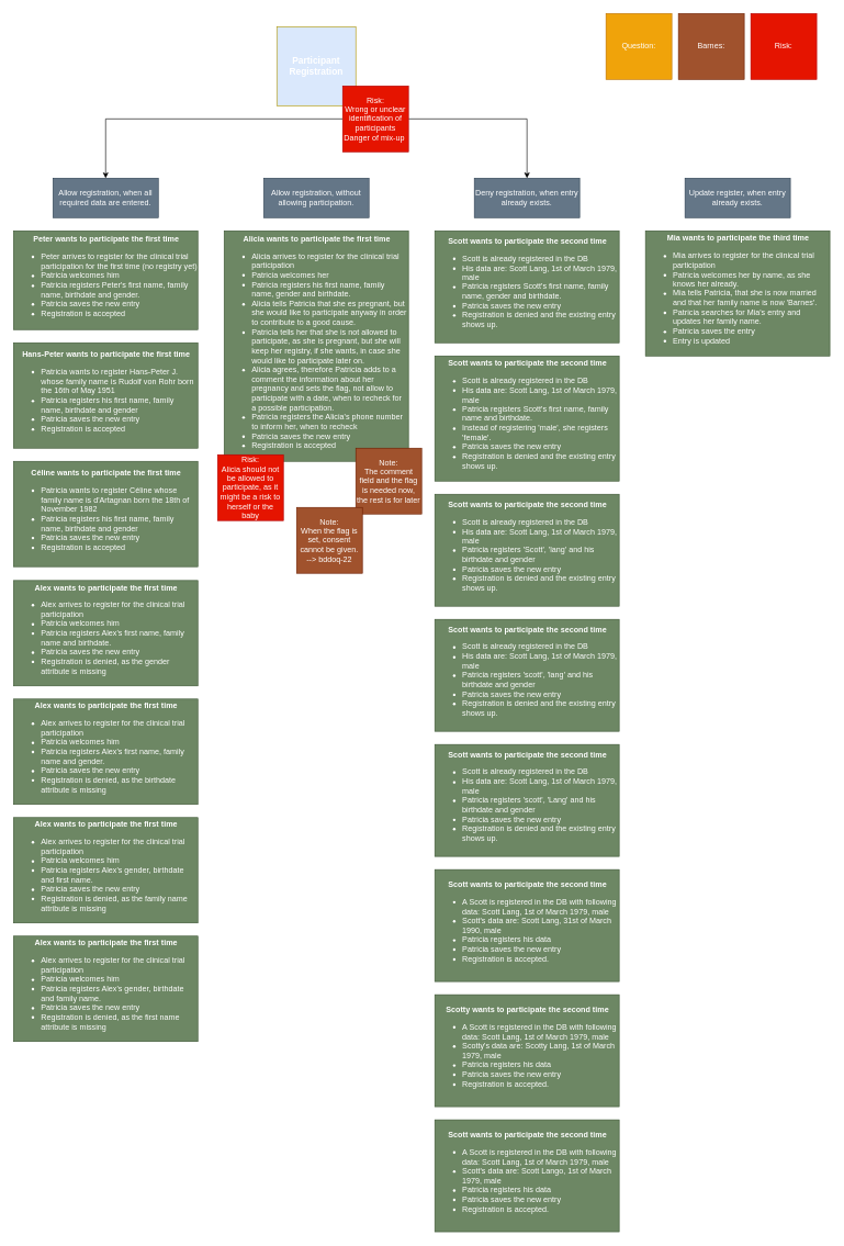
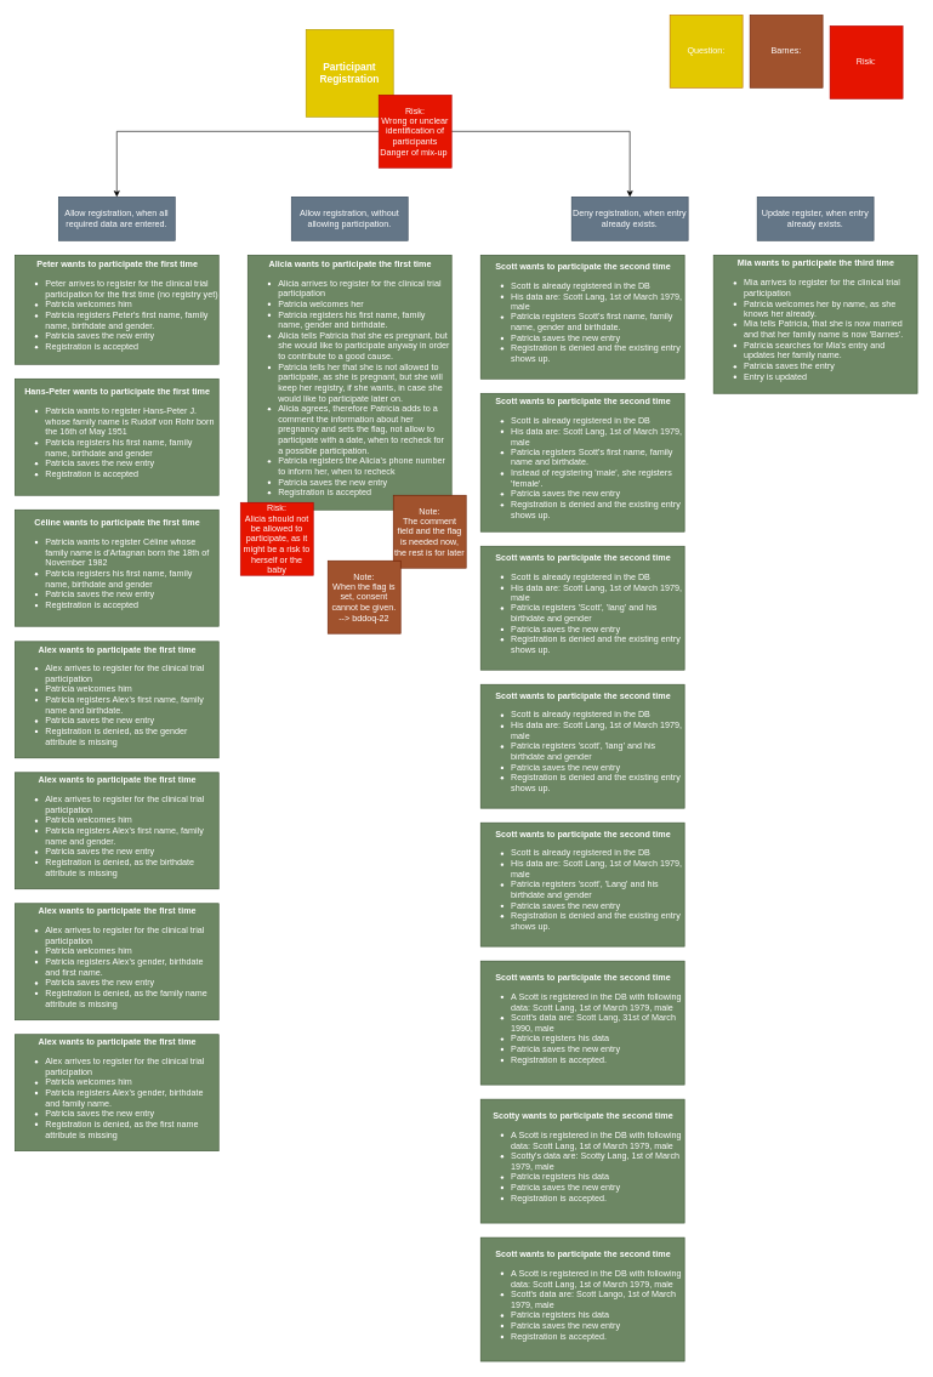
- <mxCell id="19" value="Question:" style="whiteSpace=wrap;html=1;aspect=fixed;fillColor=#f0a30a;strokeColor=#BD7000;fontColor=#ffffff;" parent="1" vertex="1"><mxGeometry x="920" y="20" width="100" height="100" as="geometry" /></mxCell>
+ <mxCell id="19" value="Question:" style="whiteSpace=wrap;html=1;aspect=fixed;fillColor=#e3c800;strokeColor=#BD7000;fontColor=#ffffff;" parent="1" vertex="1"><mxGeometry x="920" y="20" width="100" height="100" as="geometry" /></mxCell>
- <mxCell id="17" value="Risk:" style="whiteSpace=wrap;html=1;aspect=fixed;fillColor=#e51400;strokeColor=#B20000;fontColor=#ffffff;" parent="1" vertex="1"><mxGeometry x="1140" y="20" width="100" height="100" as="geometry" /></mxCell>
+ <mxCell id="17" value="Risk:" style="whiteSpace=wrap;html=1;aspect=fixed;fillColor=#e51400;strokeColor=#B20000;fontColor=#ffffff;" parent="1" vertex="1"><mxGeometry x="1140" y="35" width="100" height="100" as="geometry" /></mxCell>
- <mxCell id="2" value="&lt;font style=&quot;font-size: 14px&quot;&gt;&lt;b&gt;Participant Registration&lt;/b&gt;&lt;/font&gt;" style="whiteSpace=wrap;html=1;aspect=fixed;fillColor=#dae8fc;strokeColor=#B09500;fontColor=#ffffff;" parent="1" vertex="1"><mxGeometry x="420" y="40" width="120" height="120" as="geometry" /></mxCell>
+ <mxCell id="2" value="&lt;font style=&quot;font-size: 14px&quot;&gt;&lt;b&gt;Participant Registration&lt;/b&gt;&lt;/font&gt;" style="whiteSpace=wrap;html=1;aspect=fixed;fillColor=#e3c800;strokeColor=#B09500;fontColor=#ffffff;" parent="1" vertex="1"><mxGeometry x="420" y="40" width="120" height="120" as="geometry" /></mxCell>
- <mxCell id="9" value="Deny registration, when entry already exists." style="rounded=0;whiteSpace=wrap;html=1;fillColor=#647687;strokeColor=#314354;fontColor=#ffffff;" parent="1" vertex="1"><mxGeometry x="720" y="270" width="160" height="60" as="geometry" /></mxCell>
+ <mxCell id="9" value="Deny registration, when entry already exists." style="rounded=0;whiteSpace=wrap;html=1;fillColor=#647687;strokeColor=#314354;fontColor=#ffffff;" parent="1" vertex="1"><mxGeometry x="785" y="270" width="160" height="60" as="geometry" /></mxCell>
